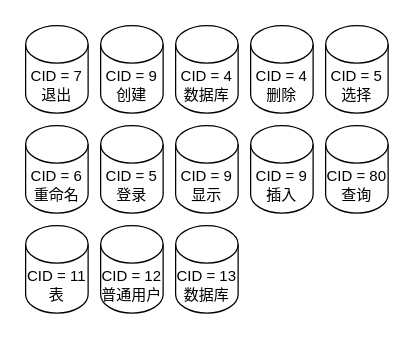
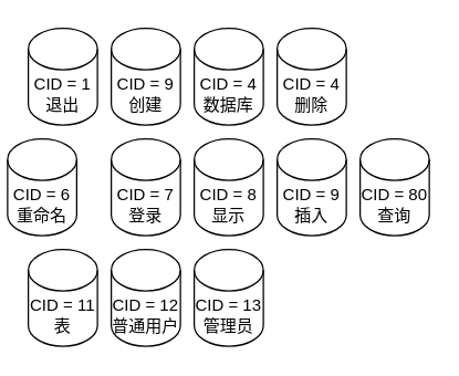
- <mxCell id="6" value="CID = 5&lt;br&gt;选择" style="shape=cylinder3;whiteSpace=wrap;html=1;boundedLbl=1;backgroundOutline=1;size=15;" vertex="1" parent="1"><mxGeometry x="260" y="20" width="50" height="70" as="geometry" /></mxCell>
- <mxCell id="2" value="CID = 7&lt;br&gt;退出" style="shape=cylinder3;whiteSpace=wrap;html=1;boundedLbl=1;backgroundOutline=1;size=15;" vertex="1" parent="1"><mxGeometry x="20" y="20" width="50" height="70" as="geometry" /></mxCell>
+ <mxCell id="2" value="CID = 1&lt;br&gt;退出" style="shape=cylinder3;whiteSpace=wrap;html=1;boundedLbl=1;backgroundOutline=1;size=15;" vertex="1" parent="1"><mxGeometry x="20" y="20" width="50" height="70" as="geometry" /></mxCell>
- <mxCell id="7" value="CID = 6&lt;br&gt;重命名" style="shape=cylinder3;whiteSpace=wrap;html=1;boundedLbl=1;backgroundOutline=1;size=15;" vertex="1" parent="1"><mxGeometry x="20" y="100" width="50" height="70" as="geometry" /></mxCell>
+ <mxCell id="7" value="CID = 6&lt;br&gt;重命名" style="shape=cylinder3;whiteSpace=wrap;html=1;boundedLbl=1;backgroundOutline=1;size=15;" vertex="1" parent="1"><mxGeometry x="5" y="100" width="50" height="70" as="geometry" /></mxCell>
- <mxCell id="8" value="CID = 5&lt;br&gt;登录" style="shape=cylinder3;whiteSpace=wrap;html=1;boundedLbl=1;backgroundOutline=1;size=15;" vertex="1" parent="1"><mxGeometry x="80" y="100" width="50" height="70" as="geometry" /></mxCell>
+ <mxCell id="8" value="CID = 7&lt;br&gt;登录" style="shape=cylinder3;whiteSpace=wrap;html=1;boundedLbl=1;backgroundOutline=1;size=15;" vertex="1" parent="1"><mxGeometry x="80" y="100" width="50" height="70" as="geometry" /></mxCell>
- <mxCell id="9" value="CID = 9&lt;br&gt;显示" style="shape=cylinder3;whiteSpace=wrap;html=1;boundedLbl=1;backgroundOutline=1;size=15;" vertex="1" parent="1"><mxGeometry x="140" y="100" width="50" height="70" as="geometry" /></mxCell>
+ <mxCell id="9" value="CID = 8&lt;br&gt;显示" style="shape=cylinder3;whiteSpace=wrap;html=1;boundedLbl=1;backgroundOutline=1;size=15;" vertex="1" parent="1"><mxGeometry x="140" y="100" width="50" height="70" as="geometry" /></mxCell>
- <mxCell id="14" value="CID = 13&lt;br&gt;数据库" style="shape=cylinder3;whiteSpace=wrap;html=1;boundedLbl=1;backgroundOutline=1;size=15;" vertex="1" parent="1"><mxGeometry x="140" y="180" width="50" height="70" as="geometry" /></mxCell>
+ <mxCell id="14" value="CID = 13&lt;br&gt;管理员" style="shape=cylinder3;whiteSpace=wrap;html=1;boundedLbl=1;backgroundOutline=1;size=15;" vertex="1" parent="1"><mxGeometry x="140" y="180" width="50" height="70" as="geometry" /></mxCell>
